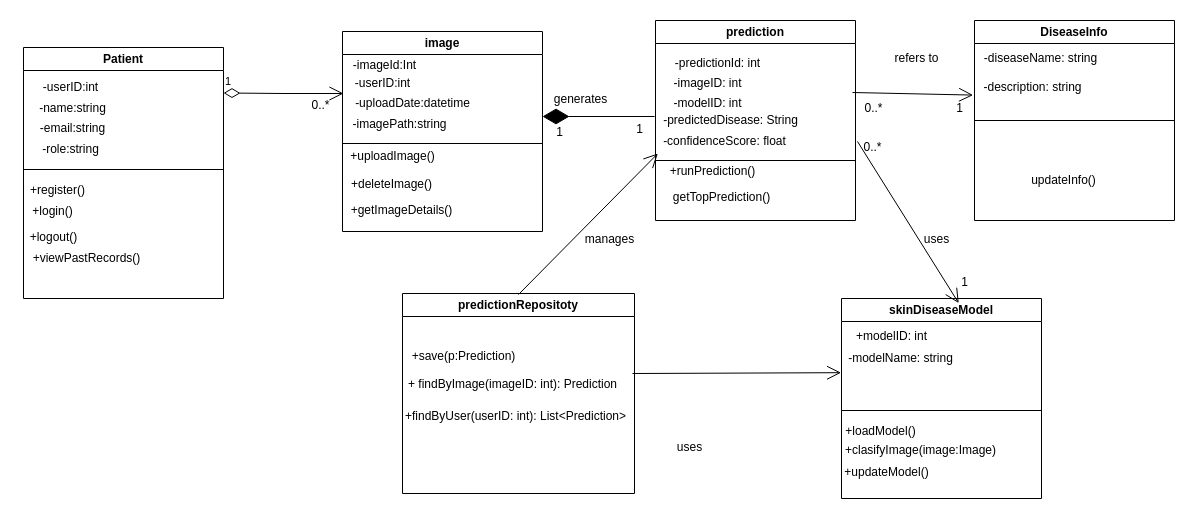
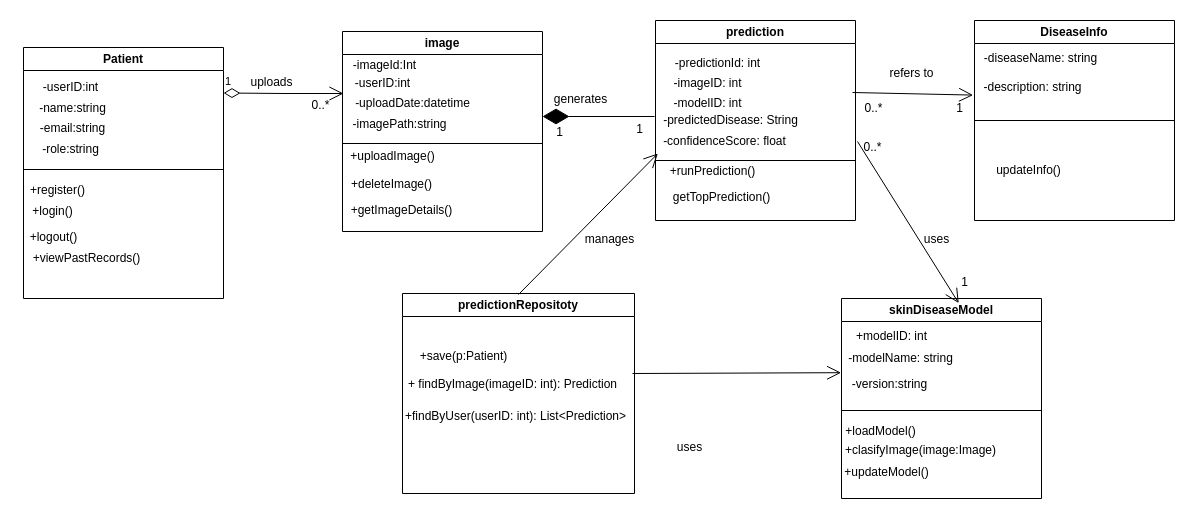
- <mxCell id="59" value="refers to" style="text;html=1;align=center;verticalAlign=middle;resizable=0;points=[];autosize=1;strokeColor=none;fillColor=none;" vertex="1" parent="1"><mxGeometry x="885" y="45" width="62" height="26" as="geometry" /></mxCell>
+ <mxCell id="59" value="refers to" style="text;html=1;align=center;verticalAlign=middle;resizable=0;points=[];autosize=1;strokeColor=none;fillColor=none;" vertex="1" parent="1"><mxGeometry x="880" y="60" width="62" height="26" as="geometry" /></mxCell>
+ <mxCell id="40" value="uploads" style="text;html=1;align=center;verticalAlign=middle;resizable=0;points=[];autosize=1;strokeColor=none;fillColor=none;" vertex="1" parent="1"><mxGeometry x="241" y="69" width="60" height="26" as="geometry" /></mxCell>
- <mxCell id="15" value="&lt;div&gt;updateInfo()&lt;/div&gt;" style="text;html=1;align=center;verticalAlign=middle;resizable=0;points=[];autosize=1;strokeColor=none;fillColor=none;" parent="12" vertex="1"><mxGeometry x="47" y="147" width="83" height="26" as="geometry" /></mxCell>
+ <mxCell id="15" value="&lt;div&gt;updateInfo()&lt;/div&gt;" style="text;html=1;align=center;verticalAlign=middle;resizable=0;points=[];autosize=1;strokeColor=none;fillColor=none;" parent="12" vertex="1"><mxGeometry x="12" y="137" width="83" height="26" as="geometry" /></mxCell>
- <mxCell id="35" value="+save(p:Prediction)" style="text;html=1;align=center;verticalAlign=middle;resizable=0;points=[];autosize=1;strokeColor=none;fillColor=none;" vertex="1" parent="34"><mxGeometry y="50" width="122" height="26" as="geometry" /></mxCell>
+ <mxCell id="35" value="+save(p:Patient)" style="text;html=1;align=center;verticalAlign=middle;resizable=0;points=[];autosize=1;strokeColor=none;fillColor=none;" vertex="1" parent="34"><mxGeometry y="50" width="122" height="26" as="geometry" /></mxCell>
+ <mxCell id="32" value="-version:string" style="text;html=1;align=center;verticalAlign=middle;resizable=0;points=[];autosize=1;strokeColor=none;fillColor=none;" vertex="1" parent="26"><mxGeometry x="1" y="73" width="93" height="26" as="geometry" /></mxCell>
